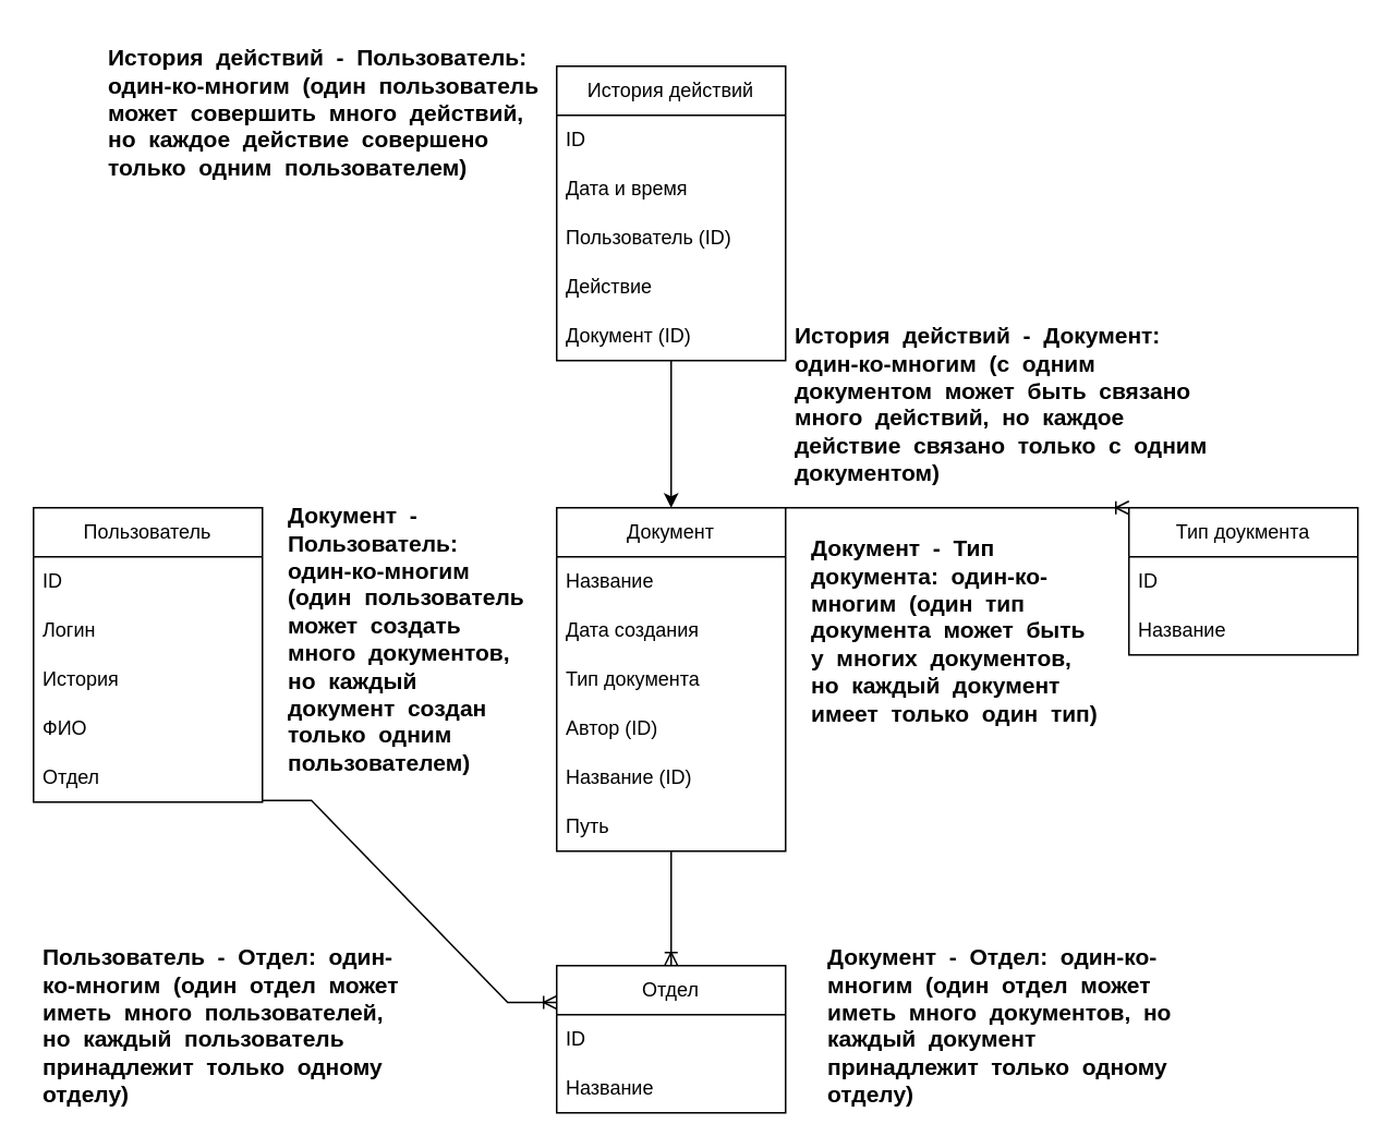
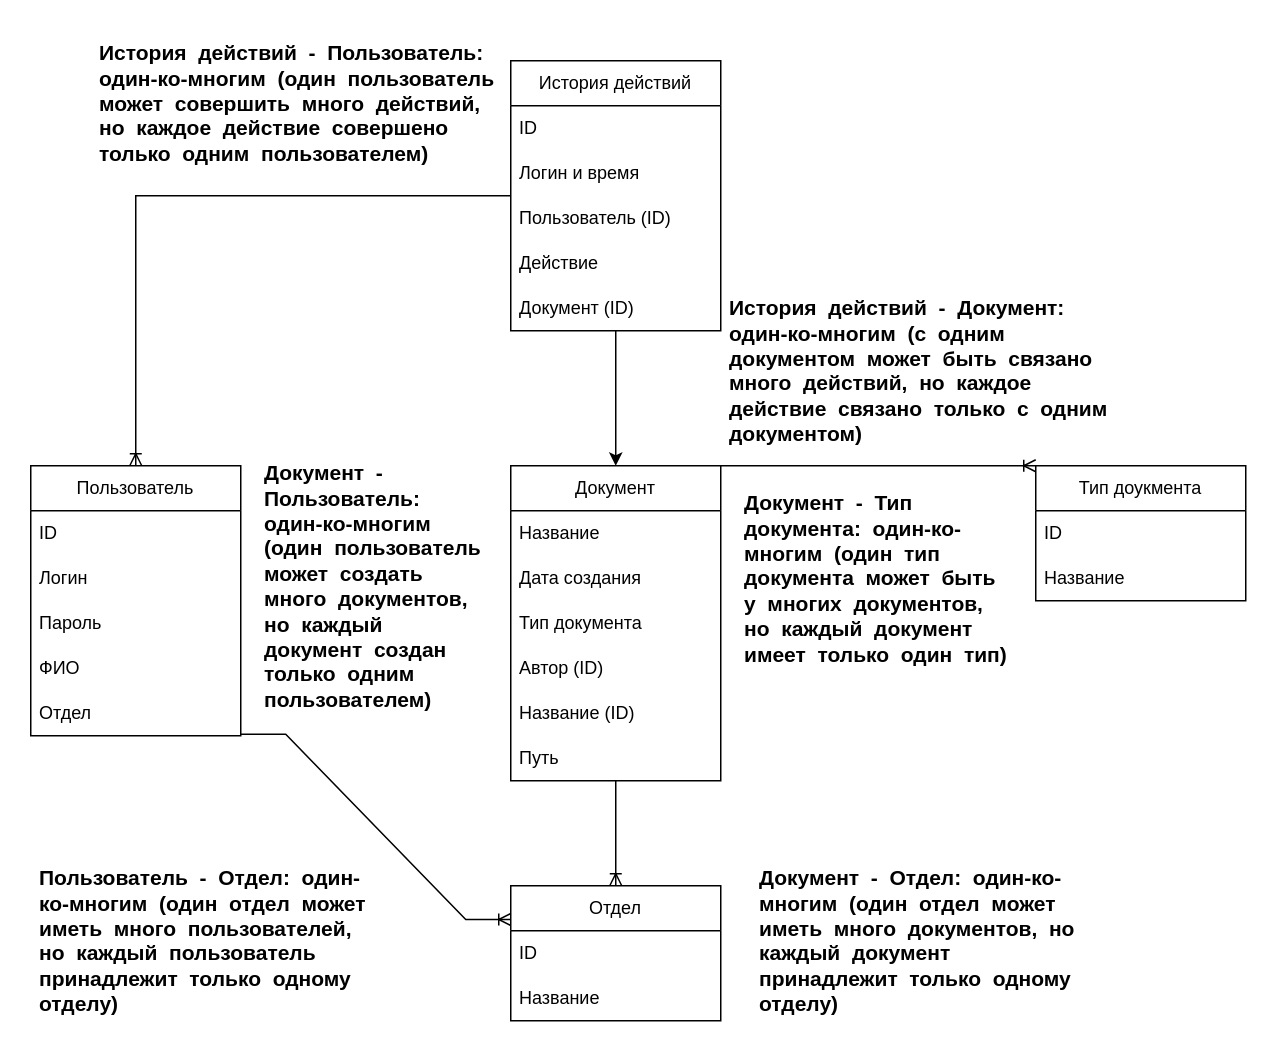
- <mxCell id="27" value="Дата и время" style="text;strokeColor=none;fillColor=none;align=left;verticalAlign=middle;spacingLeft=4;spacingRight=4;overflow=hidden;points=[[0,0.5],[1,0.5]];portConstraint=eastwest;rotatable=0;whiteSpace=wrap;html=1;" vertex="1" parent="25"><mxGeometry y="60" width="140" height="30" as="geometry" /></mxCell>
+ <mxCell id="27" value="Логин и время" style="text;strokeColor=none;fillColor=none;align=left;verticalAlign=middle;spacingLeft=4;spacingRight=4;overflow=hidden;points=[[0,0.5],[1,0.5]];portConstraint=eastwest;rotatable=0;whiteSpace=wrap;html=1;" vertex="1" parent="25"><mxGeometry y="60" width="140" height="30" as="geometry" /></mxCell>
+ <mxCell id="23" style="edgeStyle=orthogonalEdgeStyle;rounded=0;orthogonalLoop=1;jettySize=auto;html=1;entryX=0.5;entryY=0;entryDx=0;entryDy=0;endArrow=ERoneToMany;endFill=0;" edge="1" parent="1" source="25" target="2"><mxGeometry relative="1" as="geometry" /></mxCell>
- <mxCell id="5" value="История" style="text;strokeColor=none;fillColor=none;align=left;verticalAlign=middle;spacingLeft=4;spacingRight=4;overflow=hidden;points=[[0,0.5],[1,0.5]];portConstraint=eastwest;rotatable=0;whiteSpace=wrap;html=1;" vertex="1" parent="2"><mxGeometry y="90" width="140" height="30" as="geometry" /></mxCell>
+ <mxCell id="5" value="Пароль" style="text;strokeColor=none;fillColor=none;align=left;verticalAlign=middle;spacingLeft=4;spacingRight=4;overflow=hidden;points=[[0,0.5],[1,0.5]];portConstraint=eastwest;rotatable=0;whiteSpace=wrap;html=1;" vertex="1" parent="2"><mxGeometry y="90" width="140" height="30" as="geometry" /></mxCell>
